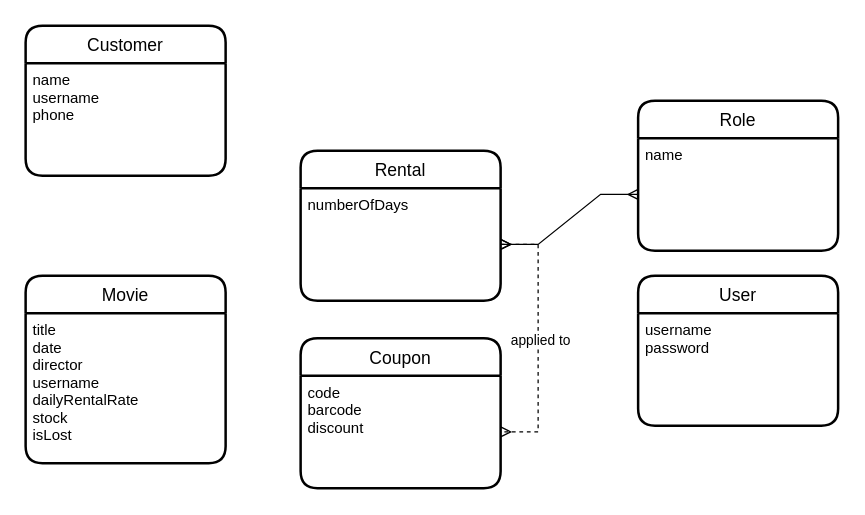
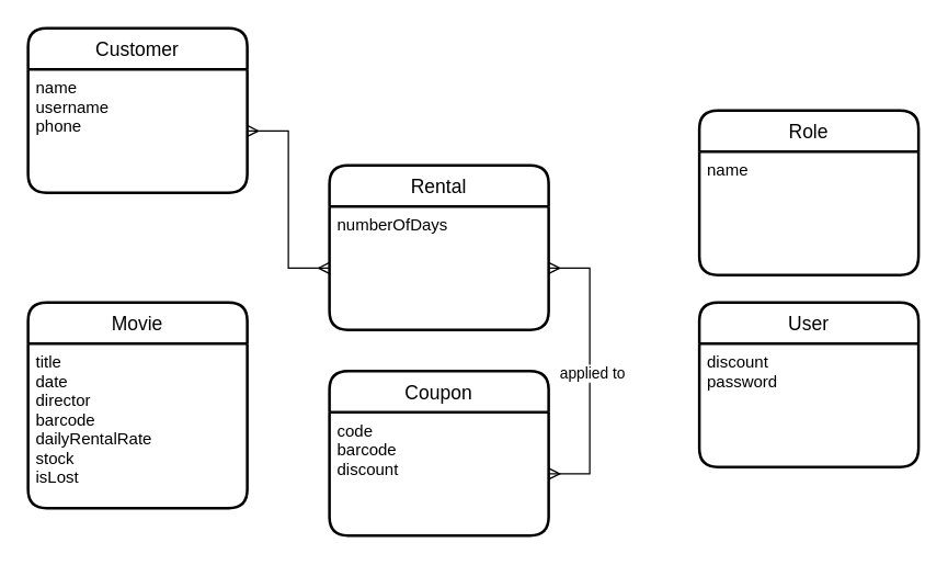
- <mxCell id="8" value="" style="edgeStyle=entityRelationEdgeStyle;fontSize=12;html=1;endArrow=ERmany;startArrow=ERmany;rounded=0;" edge="1" parent="1" source="7" target="16"><mxGeometry width="100" height="100" relative="1" as="geometry"><mxPoint x="220" y="110" as="sourcePoint" /><mxPoint x="320" y="10" as="targetPoint" /></mxGeometry></mxCell>
+ <mxCell id="8" value="" style="edgeStyle=entityRelationEdgeStyle;fontSize=12;html=1;endArrow=ERmany;startArrow=ERmany;rounded=0;" edge="1" parent="1" source="7" target="5"><mxGeometry width="100" height="100" relative="1" as="geometry"><mxPoint x="220" y="110" as="sourcePoint" /><mxPoint x="320" y="10" as="targetPoint" /></mxGeometry></mxCell>
- <mxCell id="3" value="title&#10;date&#10;director&#10;username&#10;dailyRentalRate&#10;stock&#10;isLost" style="align=left;strokeColor=none;fillColor=none;spacingLeft=4;fontSize=12;verticalAlign=top;resizable=0;rotatable=0;part=1;" vertex="1" parent="2"><mxGeometry y="30" width="160" height="120" as="geometry" /></mxCell>
+ <mxCell id="3" value="title&#10;date&#10;director&#10;barcode&#10;dailyRentalRate&#10;stock&#10;isLost" style="align=left;strokeColor=none;fillColor=none;spacingLeft=4;fontSize=12;verticalAlign=top;resizable=0;rotatable=0;part=1;" vertex="1" parent="2"><mxGeometry y="30" width="160" height="120" as="geometry" /></mxCell>
- <mxCell id="14" value="username&#10;password" style="align=left;strokeColor=none;fillColor=none;spacingLeft=4;fontSize=12;verticalAlign=top;resizable=0;rotatable=0;part=1;" vertex="1" parent="13"><mxGeometry y="30" width="160" height="90" as="geometry" /></mxCell>
+ <mxCell id="14" value="discount&#10;password" style="align=left;strokeColor=none;fillColor=none;spacingLeft=4;fontSize=12;verticalAlign=top;resizable=0;rotatable=0;part=1;" vertex="1" parent="13"><mxGeometry y="30" width="160" height="90" as="geometry" /></mxCell>
- <mxCell id="11" value="" style="edgeStyle=entityRelationEdgeStyle;fontSize=12;html=1;endArrow=ERmany;startArrow=ERmany;rounded=0;dashed=1;" edge="1" parent="1" source="7" target="10"><mxGeometry width="100" height="100" relative="1" as="geometry"><mxPoint x="210" y="80" as="sourcePoint" /><mxPoint x="310" y="-20" as="targetPoint" /></mxGeometry></mxCell>
+ <mxCell id="11" value="" style="edgeStyle=entityRelationEdgeStyle;fontSize=12;html=1;endArrow=ERmany;startArrow=ERmany;rounded=0;" edge="1" parent="1" source="7" target="10"><mxGeometry width="100" height="100" relative="1" as="geometry"><mxPoint x="210" y="80" as="sourcePoint" /><mxPoint x="310" y="-20" as="targetPoint" /></mxGeometry></mxCell>
